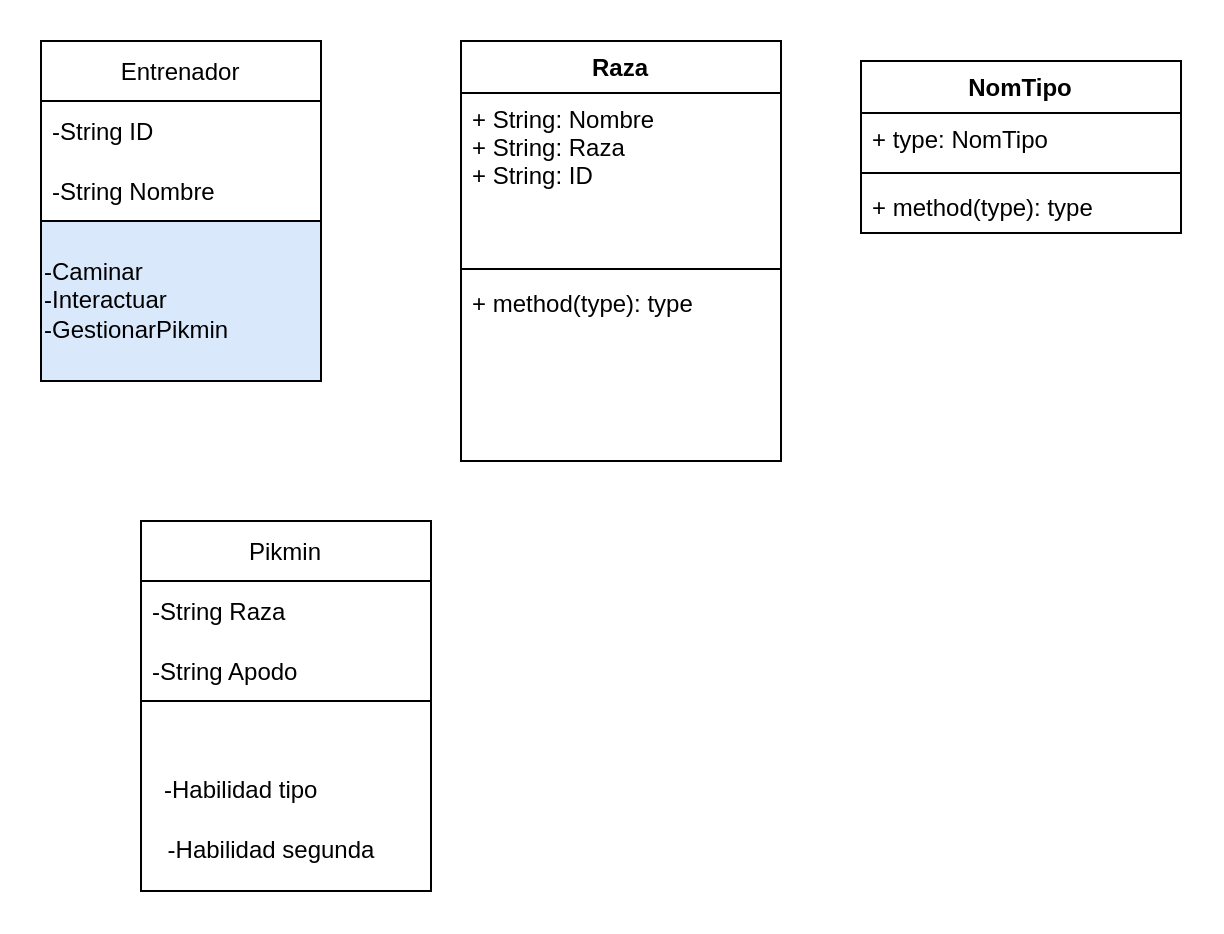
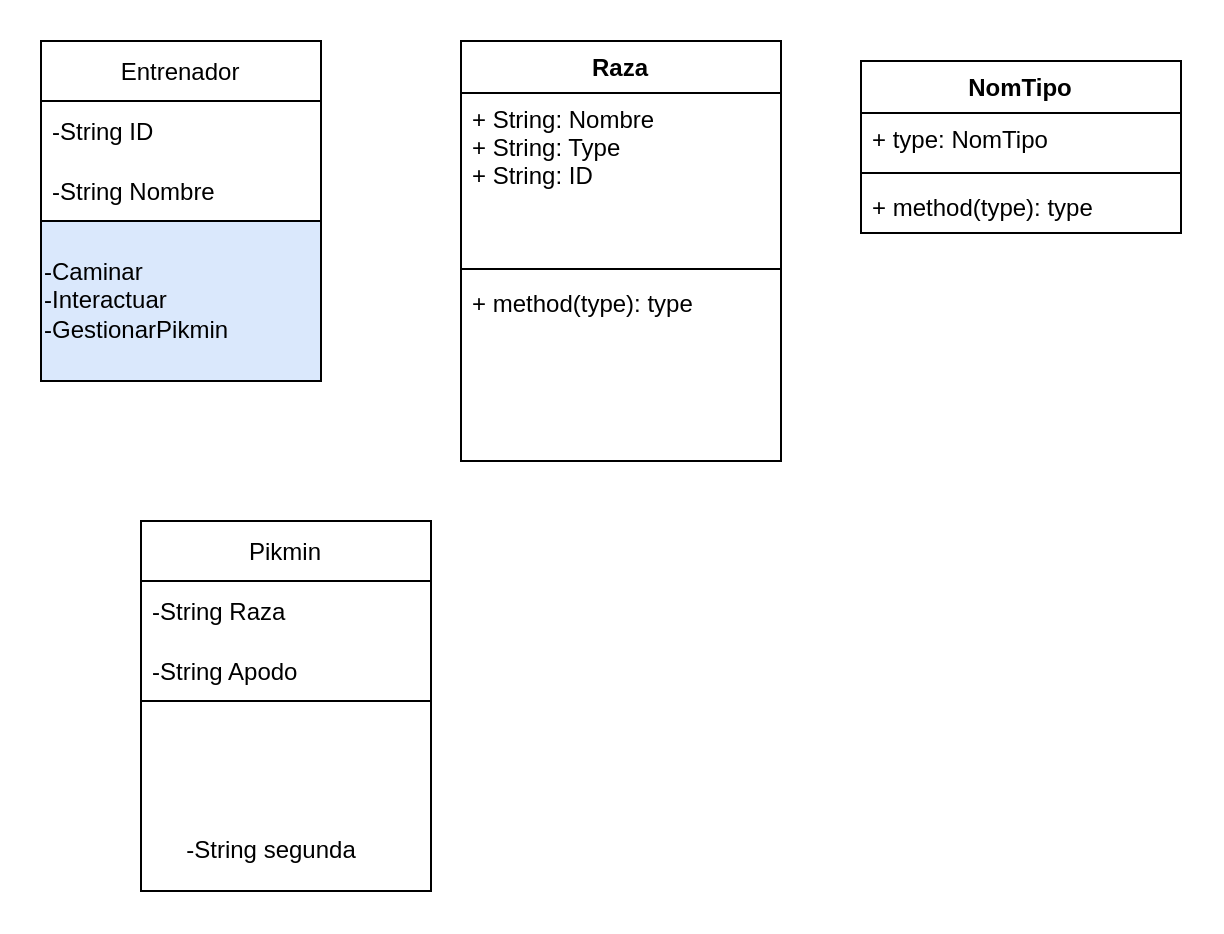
- <mxCell id="17" value="+ String: Nombre&#10;+ String: Raza&#10;+ String: ID" style="text;strokeColor=none;fillColor=none;align=left;verticalAlign=top;spacingLeft=4;spacingRight=4;overflow=hidden;rotatable=0;points=[[0,0.5],[1,0.5]];portConstraint=eastwest;" vertex="1" parent="16"><mxGeometry y="26" width="160" height="84" as="geometry" /></mxCell>
+ <mxCell id="17" value="+ String: Nombre&#10;+ String: Type&#10;+ String: ID" style="text;strokeColor=none;fillColor=none;align=left;verticalAlign=top;spacingLeft=4;spacingRight=4;overflow=hidden;rotatable=0;points=[[0,0.5],[1,0.5]];portConstraint=eastwest;" vertex="1" parent="16"><mxGeometry y="26" width="160" height="84" as="geometry" /></mxCell>
- <mxCell id="10" value="&amp;nbsp; &amp;nbsp;-Habilidad tipo" style="text;html=1;align=left;verticalAlign=middle;resizable=0;points=[];autosize=1;strokeColor=none;fillColor=none;" vertex="1" parent="9"><mxGeometry y="30" width="110" height="30" as="geometry" /></mxCell>
- <mxCell id="11" value="-Habilidad segunda" style="text;html=1;align=center;verticalAlign=middle;resizable=0;points=[];autosize=1;strokeColor=none;fillColor=none;" vertex="1" parent="9"><mxGeometry y="60" width="130" height="30" as="geometry" /></mxCell>
+ <mxCell id="11" value="-String segunda" style="text;html=1;align=center;verticalAlign=middle;resizable=0;points=[];autosize=1;strokeColor=none;fillColor=none;" vertex="1" parent="9"><mxGeometry y="60" width="130" height="30" as="geometry" /></mxCell>
